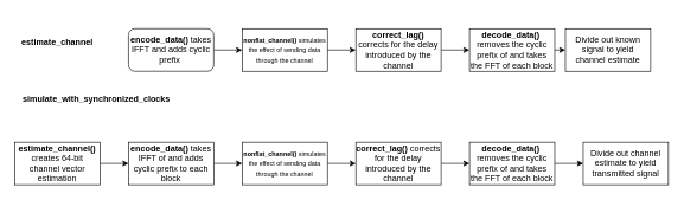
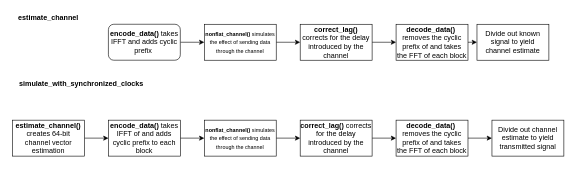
- <mxCell id="16" value="&lt;b&gt;estimate_channel&lt;/b&gt;" style="text;html=1;strokeColor=none;fillColor=none;align=center;verticalAlign=middle;whiteSpace=wrap;rounded=0;" vertex="1" parent="1"><mxGeometry x="20" y="50" width="120" height="20" as="geometry" /></mxCell>
+ <mxCell id="16" value="&lt;b&gt;estimate_channel&lt;/b&gt;" style="text;html=1;strokeColor=none;fillColor=none;align=center;verticalAlign=middle;whiteSpace=wrap;rounded=0;" vertex="1" parent="1"><mxGeometry x="20" y="20" width="120" height="20" as="geometry" /></mxCell>
